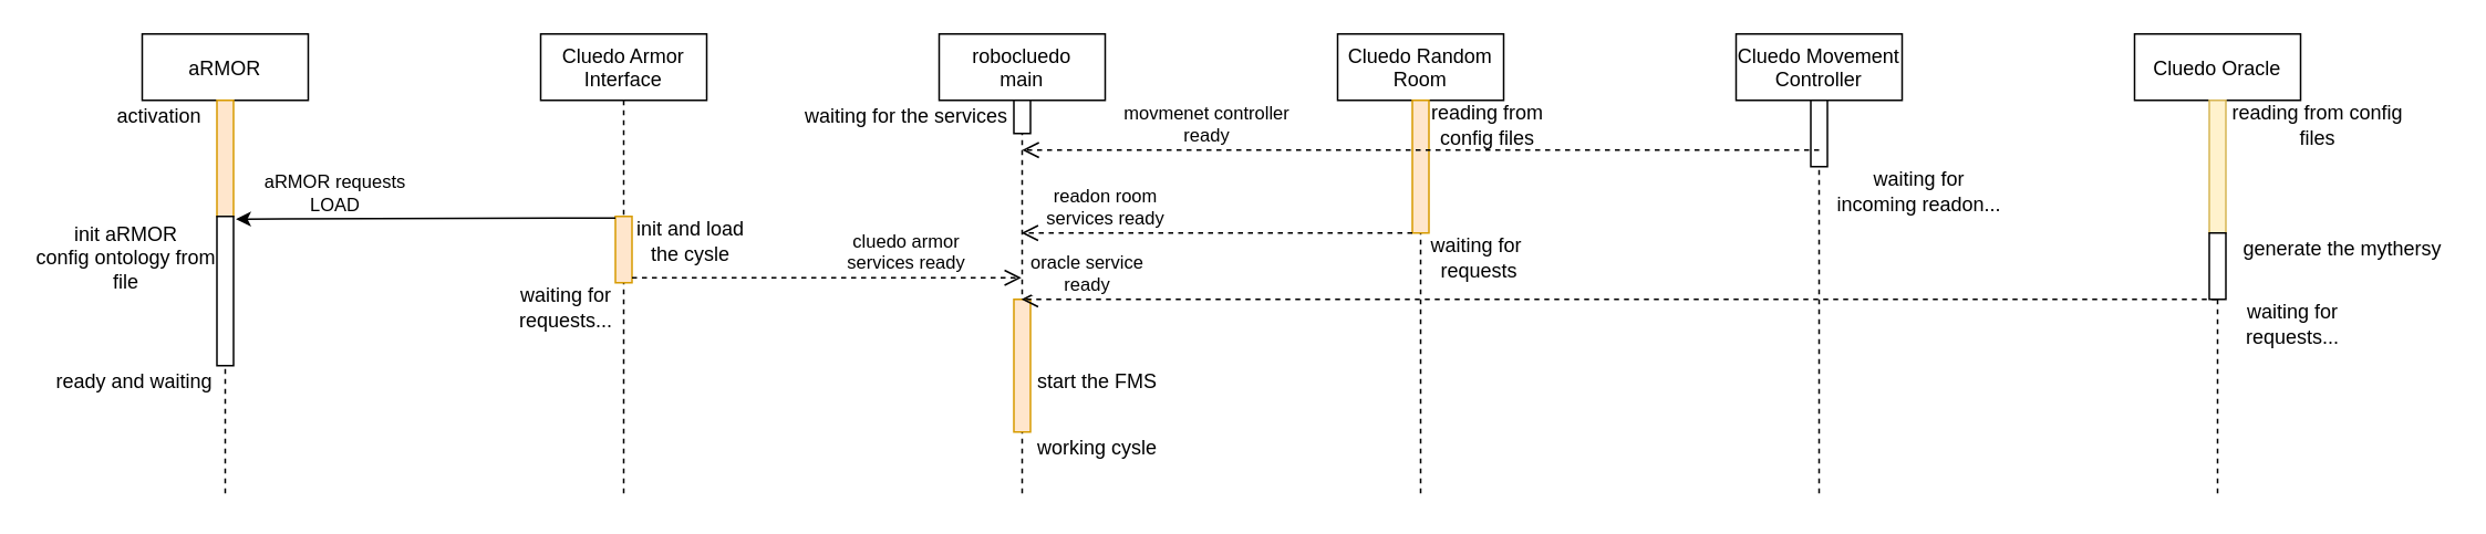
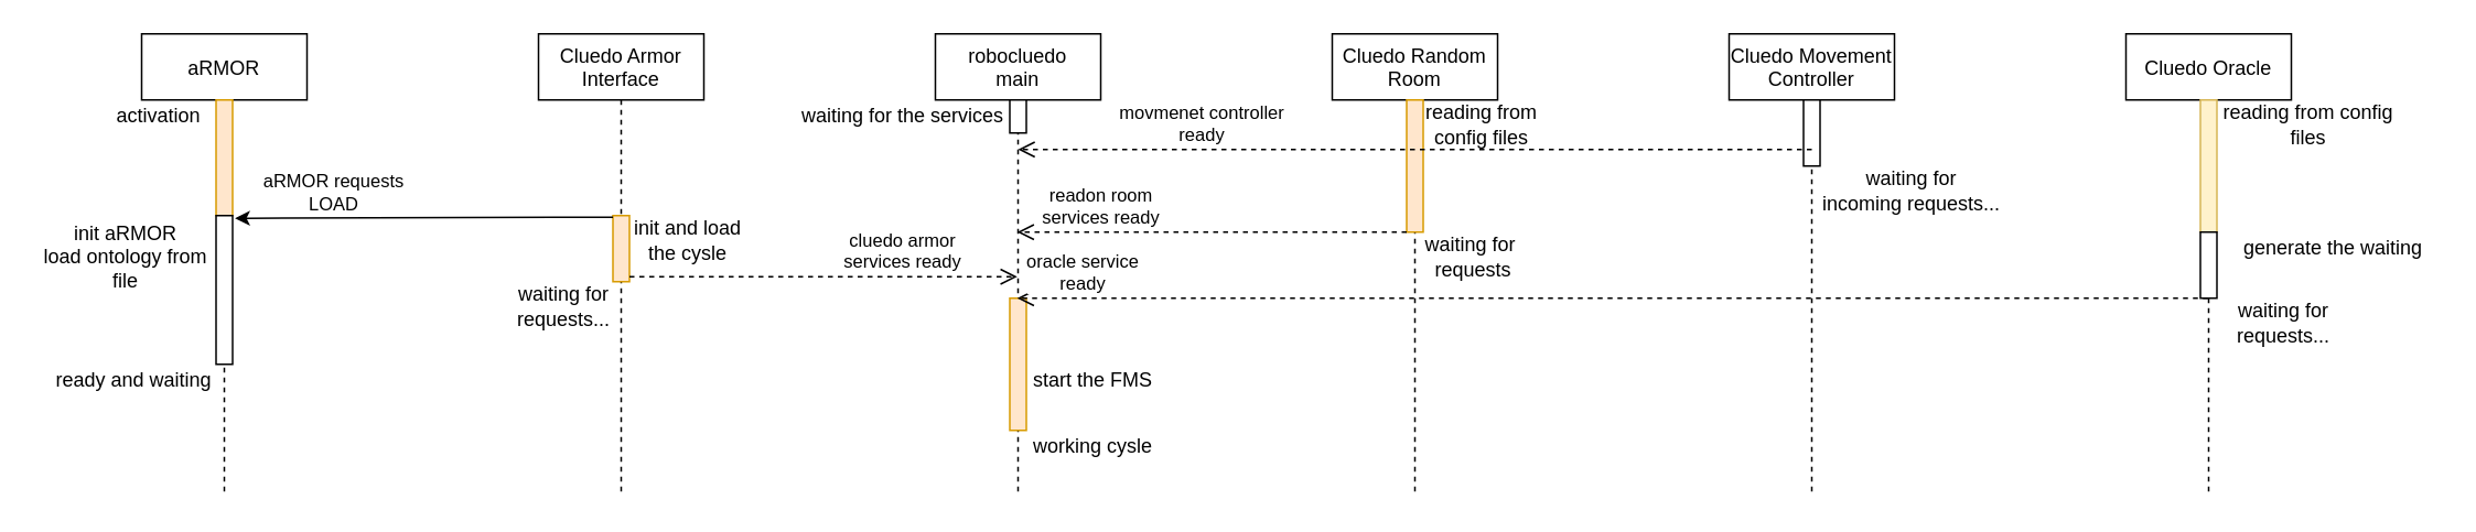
- <mxCell id="33" value="waiting for&lt;br&gt;incoming readon..." style="text;html=1;align=center;verticalAlign=middle;resizable=0;points=[];autosize=1;strokeColor=none;fillColor=none;" vertex="1" parent="1"><mxGeometry x="1095" y="100" width="120" height="30" as="geometry" /></mxCell>
+ <mxCell id="33" value="waiting for&lt;br&gt;incoming requests..." style="text;html=1;align=center;verticalAlign=middle;resizable=0;points=[];autosize=1;strokeColor=none;fillColor=none;" vertex="1" parent="1"><mxGeometry x="1095" y="100" width="120" height="30" as="geometry" /></mxCell>
- <mxCell id="24" value="generate the mythersy" style="text;html=1;align=center;verticalAlign=middle;resizable=0;points=[];autosize=1;strokeColor=none;fillColor=none;" vertex="1" parent="1"><mxGeometry x="1345" y="140" width="130" height="20" as="geometry" /></mxCell>
+ <mxCell id="24" value="generate the waiting" style="text;html=1;align=center;verticalAlign=middle;resizable=0;points=[];autosize=1;strokeColor=none;fillColor=none;" vertex="1" parent="1"><mxGeometry x="1345" y="140" width="130" height="20" as="geometry" /></mxCell>
- <mxCell id="6" value="init aRMOR&lt;br&gt;config ontology from&lt;br&gt;file" style="text;html=1;align=center;verticalAlign=middle;resizable=0;points=[];autosize=1;strokeColor=none;fillColor=none;" vertex="1" parent="2"><mxGeometry x="-65" y="110" width="110" height="50" as="geometry" /></mxCell>
+ <mxCell id="6" value="init aRMOR&lt;br&gt;load ontology from&lt;br&gt;file" style="text;html=1;align=center;verticalAlign=middle;resizable=0;points=[];autosize=1;strokeColor=none;fillColor=none;" vertex="1" parent="2"><mxGeometry x="-65" y="110" width="110" height="50" as="geometry" /></mxCell>
